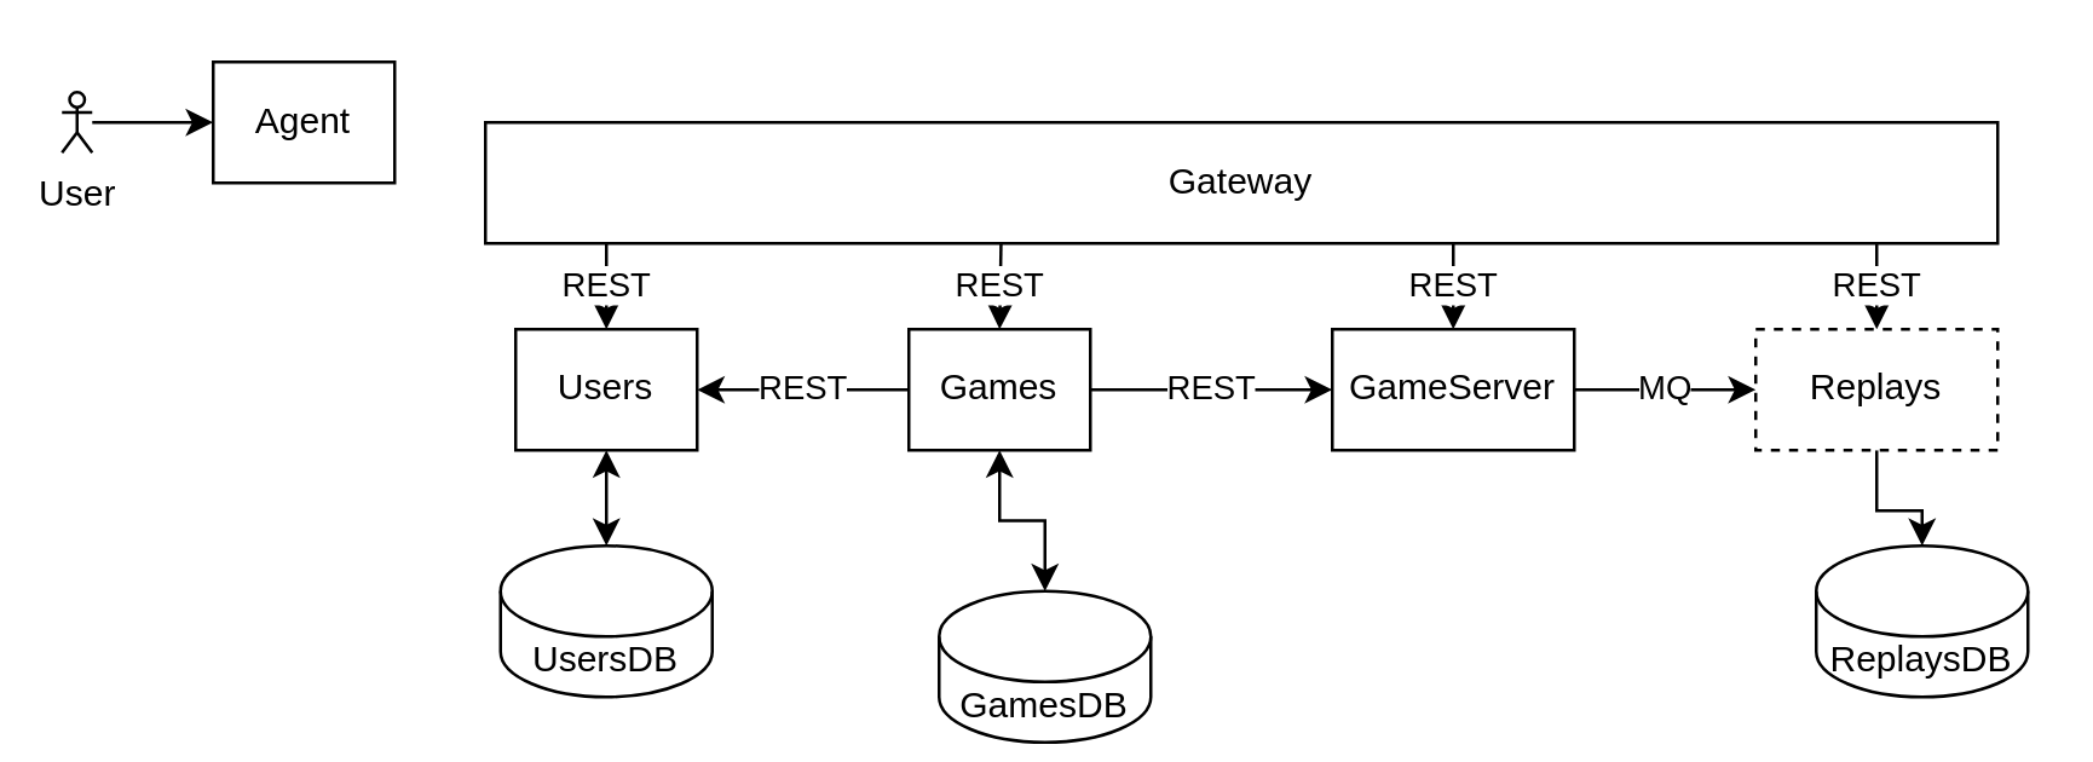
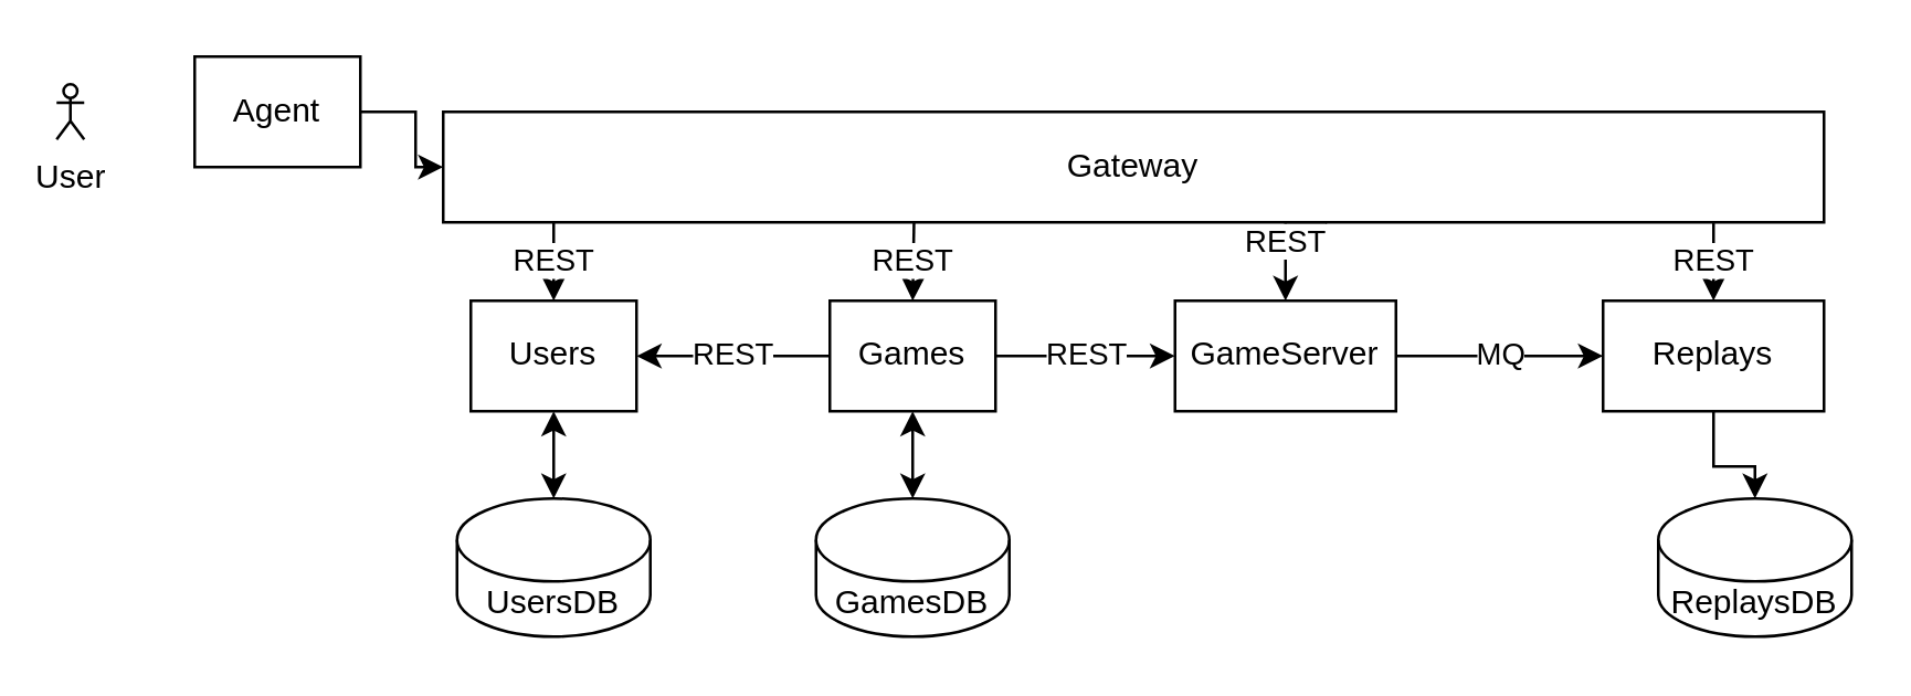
- <mxCell id="2" style="edgeStyle=orthogonalEdgeStyle;rounded=0;orthogonalLoop=1;jettySize=auto;html=1;entryX=0;entryY=0.5;entryDx=0;entryDy=0;" edge="1" parent="1" source="3" target="5"><mxGeometry relative="1" as="geometry" /></mxCell>
+ <mxCell id="4" value="" style="edgeStyle=orthogonalEdgeStyle;rounded=0;orthogonalLoop=1;jettySize=auto;html=1;" edge="1" parent="1" source="5" target="10"><mxGeometry relative="1" as="geometry" /></mxCell>
- <mxCell id="15" value="GameServer" style="whiteSpace=wrap;html=1;fillColor=default;" vertex="1" parent="1"><mxGeometry x="440" y="108.4" width="80" height="40" as="geometry" /></mxCell>
+ <mxCell id="15" value="GameServer" style="whiteSpace=wrap;html=1;fillColor=default;" vertex="1" parent="1"><mxGeometry x="425" y="108.4" width="80" height="40" as="geometry" /></mxCell>
- <mxCell id="22" value="Replays" style="whiteSpace=wrap;html=1;fillColor=default;dashed=1;" vertex="1" parent="1"><mxGeometry x="580" y="108.4" width="80" height="40" as="geometry" /></mxCell>
+ <mxCell id="22" value="Replays" style="whiteSpace=wrap;html=1;fillColor=default;" vertex="1" parent="1"><mxGeometry x="580" y="108.4" width="80" height="40" as="geometry" /></mxCell>
- <mxCell id="20" value="GamesDB" style="shape=cylinder3;whiteSpace=wrap;html=1;boundedLbl=1;backgroundOutline=1;size=15;" vertex="1" parent="1"><mxGeometry x="310" y="195" width="70" height="50" as="geometry" /></mxCell>
+ <mxCell id="20" value="GamesDB" style="shape=cylinder3;whiteSpace=wrap;html=1;boundedLbl=1;backgroundOutline=1;size=15;" vertex="1" parent="1"><mxGeometry x="295" y="180" width="70" height="50" as="geometry" /></mxCell>
